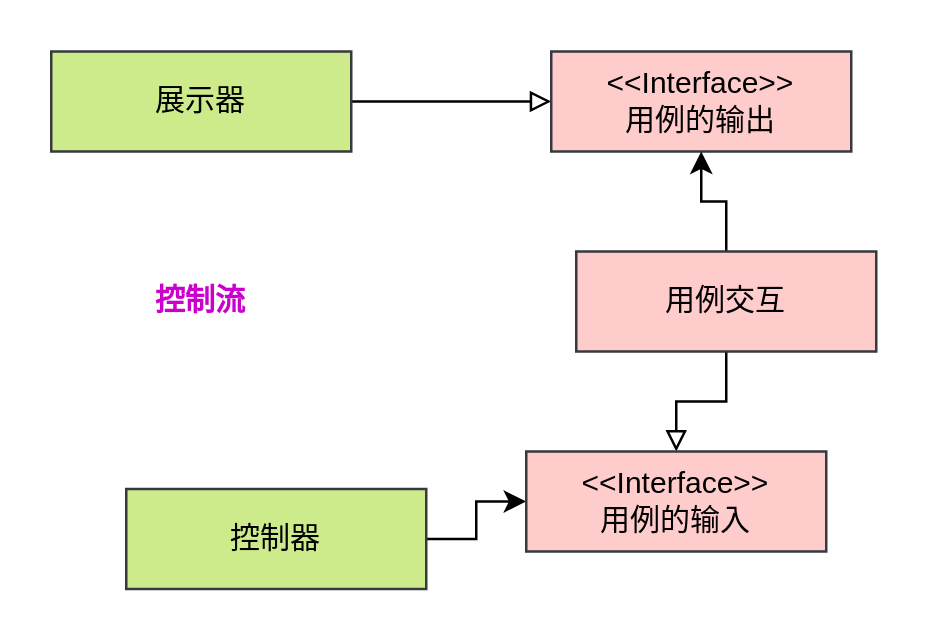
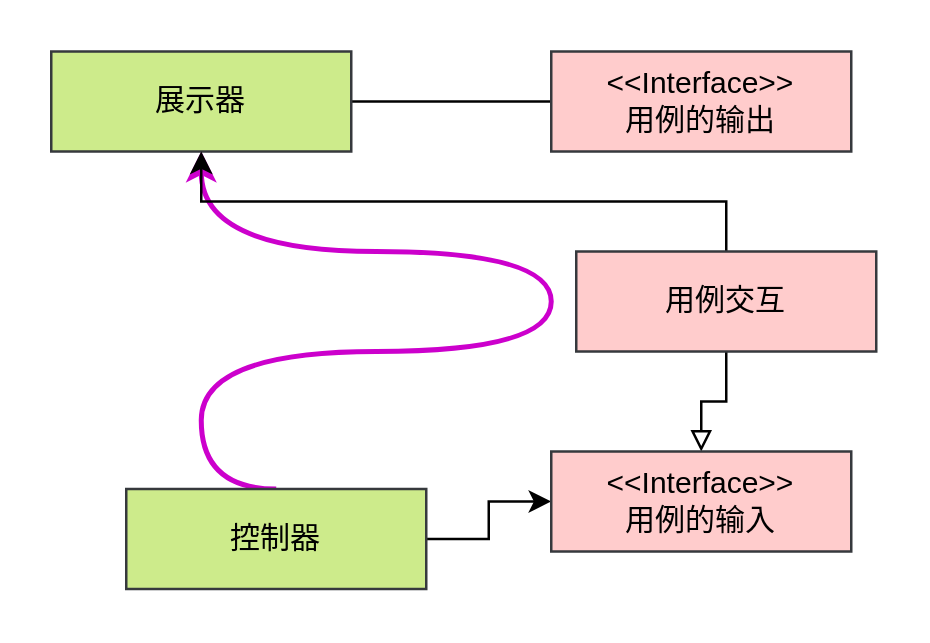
- <mxCell id="5" style="edgeStyle=orthogonalEdgeStyle;rounded=0;orthogonalLoop=1;jettySize=auto;html=1;exitX=1;exitY=0.5;exitDx=0;exitDy=0;endArrow=block;endFill=0;" edge="1" parent="1" source="6" target="7"><mxGeometry relative="1" as="geometry" /></mxCell>
+ <mxCell id="5" style="edgeStyle=orthogonalEdgeStyle;rounded=0;orthogonalLoop=1;jettySize=auto;html=1;exitX=1;exitY=0.5;exitDx=0;exitDy=0;endArrow=none;endFill=0;" edge="1" parent="1" source="6" target="7"><mxGeometry relative="1" as="geometry" /></mxCell>
- <mxCell id="8" style="edgeStyle=orthogonalEdgeStyle;rounded=0;orthogonalLoop=1;jettySize=auto;html=1;exitX=0.5;exitY=0;exitDx=0;exitDy=0;entryX=0.5;entryY=1;entryDx=0;entryDy=0;" edge="1" parent="1" source="10" target="7"><mxGeometry relative="1" as="geometry" /></mxCell>
+ <mxCell id="8" style="edgeStyle=orthogonalEdgeStyle;rounded=0;orthogonalLoop=1;jettySize=auto;html=1;exitX=0.5;exitY=0;exitDx=0;exitDy=0;" edge="1" parent="1" source="10" target="6"><mxGeometry relative="1" as="geometry" /></mxCell>
- <mxCell id="12" value="控制流" style="text;html=1;strokeColor=none;fillColor=none;align=center;verticalAlign=middle;whiteSpace=wrap;rounded=0;fontStyle=1;fontColor=#CC00CC;" vertex="1" parent="1"><mxGeometry x="50" y="105" width="60" height="30" as="geometry" /></mxCell>
+ <mxCell id="3" style="edgeStyle=orthogonalEdgeStyle;rounded=0;orthogonalLoop=1;jettySize=auto;html=1;exitX=0.5;exitY=0;exitDx=0;exitDy=0;entryX=0.5;entryY=1;entryDx=0;entryDy=0;curved=1;strokeColor=#CC00CC;strokeWidth=2;" edge="1" parent="1" source="4" target="6"><mxGeometry relative="1" as="geometry"><Array as="points"><mxPoint x="80" y="140" /><mxPoint x="220" y="140" /><mxPoint x="220" y="100" /><mxPoint x="80" y="100" /></Array></mxGeometry></mxCell>
- <mxCell id="11" value="&amp;lt;&amp;lt;Interface&amp;gt;&amp;gt;&lt;br&gt;用例的输入" style="rounded=0;whiteSpace=wrap;html=1;fillColor=#ffcccc;strokeColor=#36393d;" vertex="1" parent="1"><mxGeometry x="210" y="180" width="120" height="40" as="geometry" /></mxCell>
+ <mxCell id="11" value="&amp;lt;&amp;lt;Interface&amp;gt;&amp;gt;&lt;br&gt;用例的输入" style="rounded=0;whiteSpace=wrap;html=1;fillColor=#ffcccc;strokeColor=#36393d;" vertex="1" parent="1"><mxGeometry x="220" y="180" width="120" height="40" as="geometry" /></mxCell>
